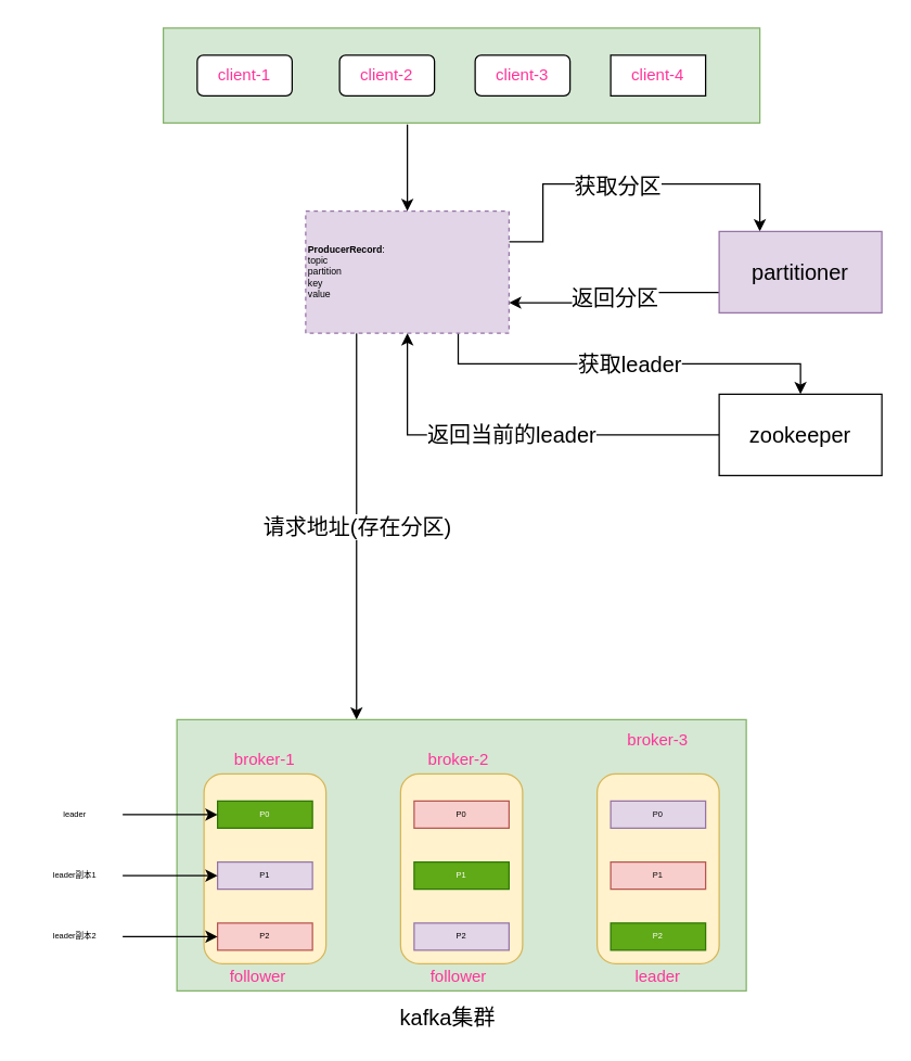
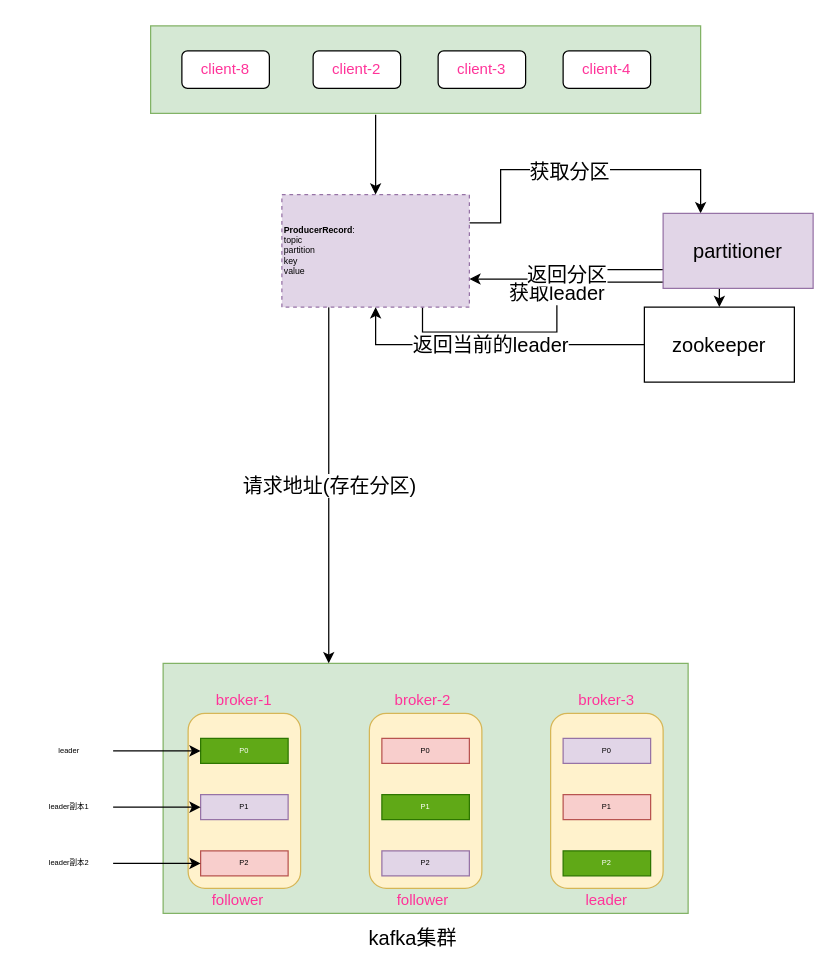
- <mxCell id="11" value="client-1" style="rounded=1;whiteSpace=wrap;html=1;fontColor=#FF3399;" vertex="1" parent="1"><mxGeometry x="145" y="40" width="70" height="30" as="geometry" /></mxCell>
+ <mxCell id="11" value="client-8" style="rounded=1;whiteSpace=wrap;html=1;fontColor=#FF3399;" vertex="1" parent="1"><mxGeometry x="145" y="40" width="70" height="30" as="geometry" /></mxCell>
- <mxCell id="14" value="client-4" style="whiteSpace=wrap;html=1;fontColor=#FF3399;rounded=0;" vertex="1" parent="1"><mxGeometry x="450" y="40" width="70" height="30" as="geometry" /></mxCell>
+ <mxCell id="14" value="client-4" style="rounded=1;whiteSpace=wrap;html=1;fontColor=#FF3399;" vertex="1" parent="1"><mxGeometry x="450" y="40" width="70" height="30" as="geometry" /></mxCell>
- <mxCell id="42" value="zookeeper" style="rounded=0;whiteSpace=wrap;html=1;fontSize=16;fontColor=#000000;align=center;" vertex="1" parent="1"><mxGeometry x="530" y="290" width="120" height="60" as="geometry" /></mxCell>
+ <mxCell id="42" value="zookeeper" style="rounded=0;whiteSpace=wrap;html=1;fontSize=16;fontColor=#000000;align=center;" vertex="1" parent="1"><mxGeometry x="515" y="245" width="120" height="60" as="geometry" /></mxCell>
- <mxCell id="38" value="broker-3" style="text;html=1;strokeColor=none;fillColor=none;align=center;verticalAlign=middle;whiteSpace=wrap;rounded=0;fontColor=#FF3399;" vertex="1" parent="1"><mxGeometry x="455" y="535" width="60" height="20" as="geometry" /></mxCell>
+ <mxCell id="38" value="broker-3" style="text;html=1;strokeColor=none;fillColor=none;align=center;verticalAlign=middle;whiteSpace=wrap;rounded=0;fontColor=#FF3399;" vertex="1" parent="1"><mxGeometry x="455" y="550" width="60" height="20" as="geometry" /></mxCell>
